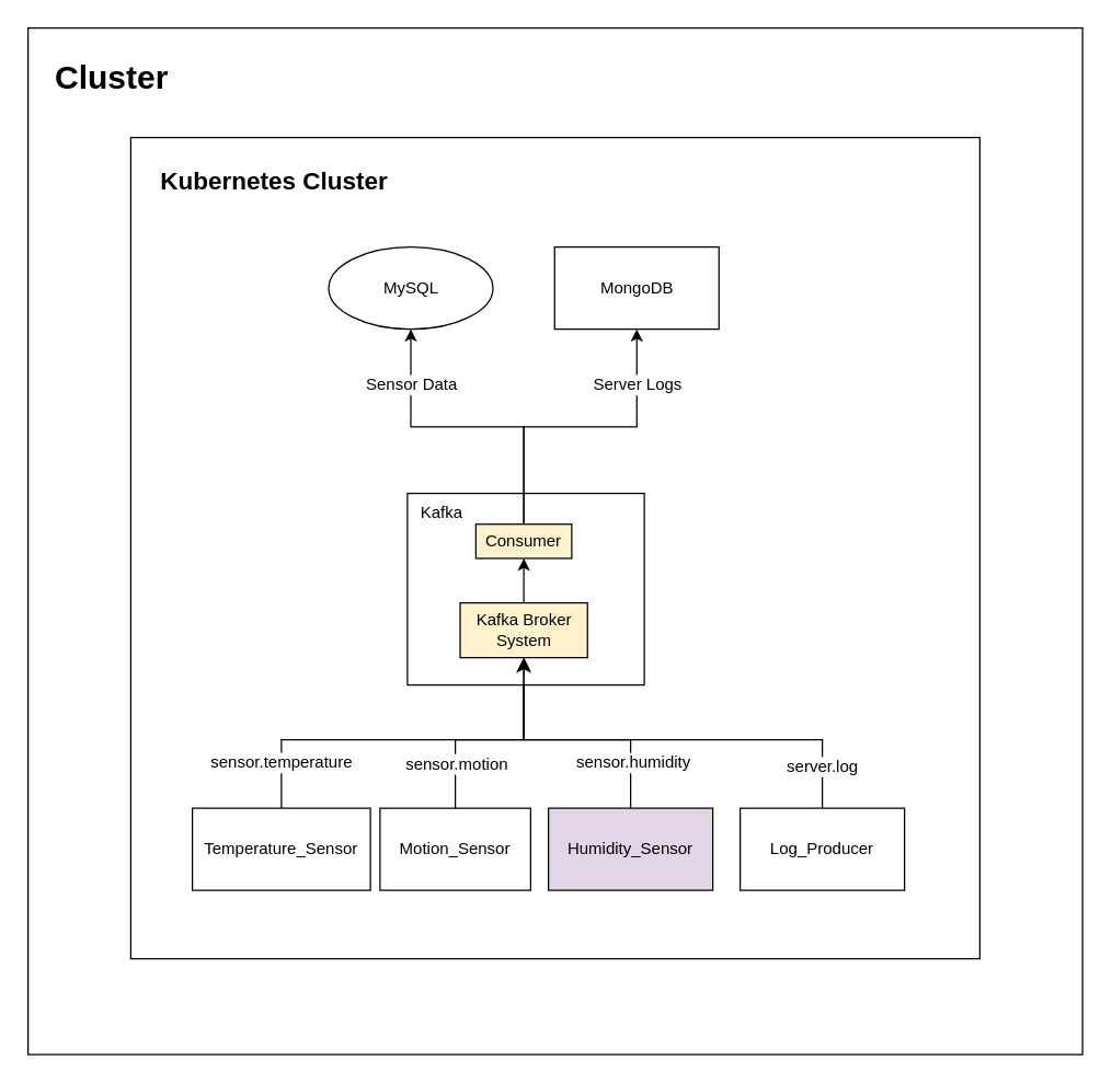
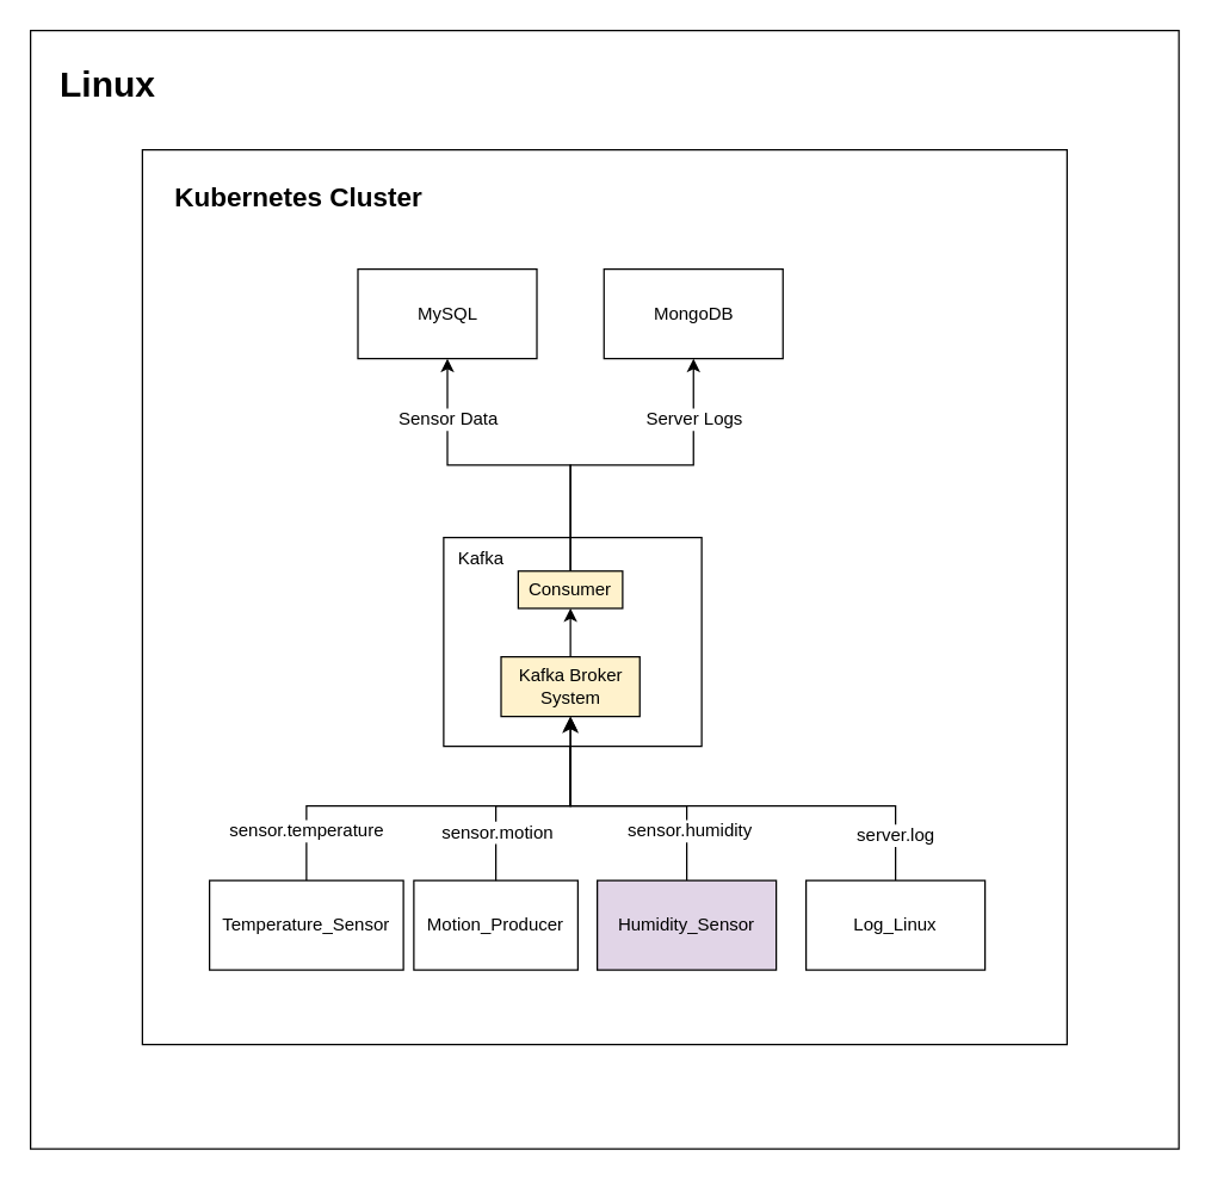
- <mxCell id="2" value="&lt;h1 align=&quot;left&quot;&gt;Cluster&lt;/h1&gt;" style="rounded=0;whiteSpace=wrap;html=1;align=left;verticalAlign=top;spacingLeft=18;" vertex="1" parent="1"><mxGeometry x="20" y="20" width="770" height="750" as="geometry" /></mxCell>
+ <mxCell id="2" value="&lt;h1 align=&quot;left&quot;&gt;Linux&lt;/h1&gt;" style="rounded=0;whiteSpace=wrap;html=1;align=left;verticalAlign=top;spacingLeft=18;" vertex="1" parent="1"><mxGeometry x="20" y="20" width="770" height="750" as="geometry" /></mxCell>
- <mxCell id="12" value="&lt;div&gt;MySQL&lt;/div&gt;" style="ellipse;whiteSpace=wrap;html=1;" vertex="1" parent="1"><mxGeometry x="239.5" y="180" width="120" height="60" as="geometry" /></mxCell>
+ <mxCell id="12" value="&lt;div&gt;MySQL&lt;/div&gt;" style="rounded=0;whiteSpace=wrap;html=1;" vertex="1" parent="1"><mxGeometry x="239.5" y="180" width="120" height="60" as="geometry" /></mxCell>
- <mxCell id="8" value="Motion_Sensor" style="rounded=0;whiteSpace=wrap;html=1;" vertex="1" parent="1"><mxGeometry x="277" y="590" width="110" height="60" as="geometry" /></mxCell>
+ <mxCell id="8" value="Motion_Producer" style="rounded=0;whiteSpace=wrap;html=1;" vertex="1" parent="1"><mxGeometry x="277" y="590" width="110" height="60" as="geometry" /></mxCell>
- <mxCell id="24" value="Log_Producer" style="rounded=0;whiteSpace=wrap;html=1;" vertex="1" parent="1"><mxGeometry x="540" y="590" width="120" height="60" as="geometry" /></mxCell>
+ <mxCell id="24" value="Log_Linux" style="rounded=0;whiteSpace=wrap;html=1;" vertex="1" parent="1"><mxGeometry x="540" y="590" width="120" height="60" as="geometry" /></mxCell>
